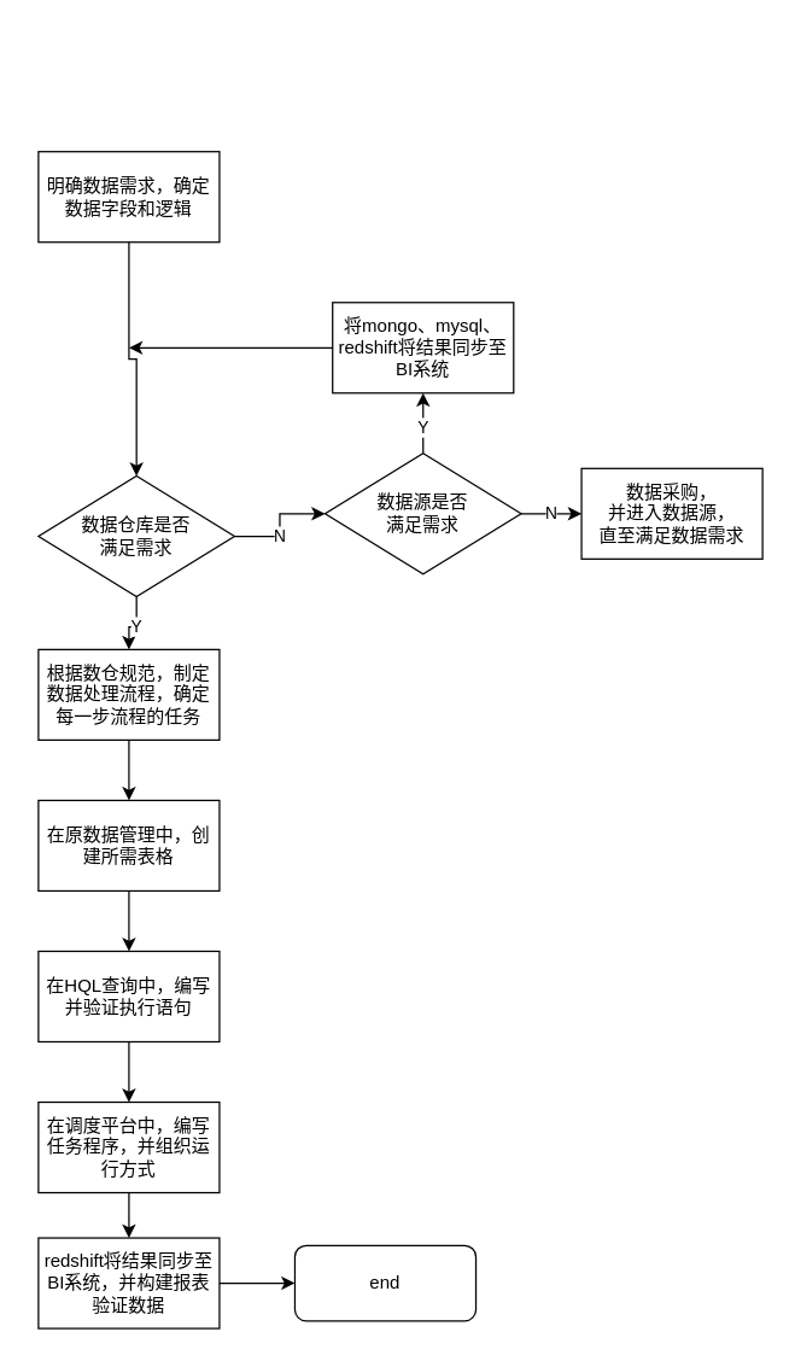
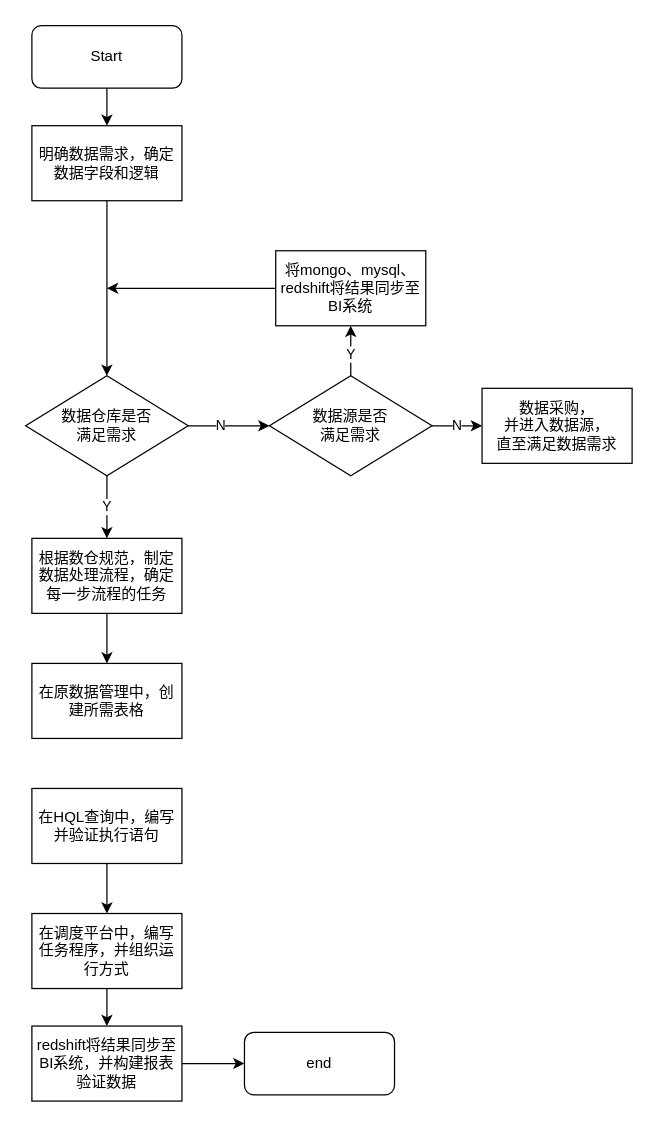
+ <mxCell id="2" value="Start" style="rounded=1;whiteSpace=wrap;html=1;" vertex="1" parent="1"><mxGeometry x="25" y="20" width="120" height="50" as="geometry" /></mxCell>
+ <mxCell id="9" value="" style="endArrow=classic;html=1;rounded=0;" edge="1" parent="1" source="2" target="4"><mxGeometry relative="1" as="geometry"><mxPoint x="145" y="180" as="sourcePoint" /><mxPoint x="245" y="180" as="targetPoint" /></mxGeometry></mxCell>
- <mxCell id="8" value="数据仓库是否&lt;br&gt;满足需求" style="rhombus;whiteSpace=wrap;html=1;" vertex="1" parent="1"><mxGeometry x="25" y="315" width="130" height="80" as="geometry" /></mxCell>
+ <mxCell id="8" value="数据仓库是否&lt;br&gt;满足需求" style="rhombus;whiteSpace=wrap;html=1;" vertex="1" parent="1"><mxGeometry x="20" y="300" width="130" height="80" as="geometry" /></mxCell>
- <mxCell id="19" value="" style="edgeStyle=orthogonalEdgeStyle;rounded=0;orthogonalLoop=1;jettySize=auto;html=1;" edge="1" parent="1" source="20" target="27"><mxGeometry relative="1" as="geometry" /></mxCell>
